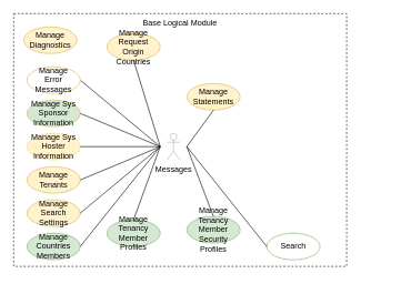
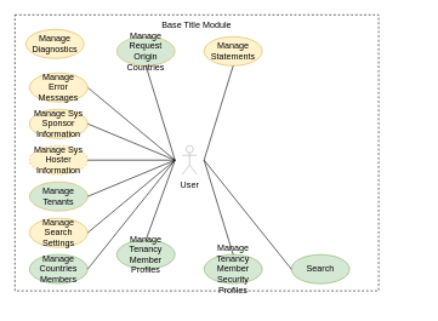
- <mxCell id="2" value="Base Logical Module" style="rounded=0;whiteSpace=wrap;html=1;fontSize=12;verticalAlign=top;dashed=1;fillColor=none;" vertex="1" parent="1"><mxGeometry x="20" y="20" width="500" height="380" as="geometry" /></mxCell>
+ <mxCell id="2" value="Base Title Module" style="rounded=0;whiteSpace=wrap;html=1;fontSize=12;verticalAlign=top;dashed=1;fillColor=none;" vertex="1" parent="1"><mxGeometry x="20" y="20" width="500" height="380" as="geometry" /></mxCell>
- <mxCell id="18" value="Manage Request Origin Countries" style="ellipse;whiteSpace=wrap;html=1;shadow=0;glass=0;comic=0;strokeColor=#d6b656;strokeWidth=1;fillColor=#fff2cc;fontSize=12;align=center;" vertex="1" parent="1"><mxGeometry x="160" y="50" width="80" height="40" as="geometry" /></mxCell>
+ <mxCell id="18" value="Manage Request Origin Countries" style="ellipse;whiteSpace=wrap;html=1;shadow=0;glass=0;comic=0;strokeColor=#d6b656;strokeWidth=1;fillColor=#d5e8d4;fontSize=12;align=center;" vertex="1" parent="1"><mxGeometry x="160" y="50" width="80" height="40" as="geometry" /></mxCell>
- <mxCell id="5" value="Manage &lt;br style=&quot;font-size: 12px;&quot;&gt;Error Messages" style="ellipse;whiteSpace=wrap;html=1;shadow=0;glass=0;comic=0;strokeColor=#d6b656;strokeWidth=1;fillColor=#ffffff;fontSize=12;align=center;" vertex="1" parent="1"><mxGeometry x="40" y="100" width="80" height="40" as="geometry" /></mxCell>
+ <mxCell id="5" value="Manage &lt;br style=&quot;font-size: 12px;&quot;&gt;Error Messages" style="ellipse;whiteSpace=wrap;html=1;shadow=0;glass=0;comic=0;strokeColor=#d6b656;strokeWidth=1;fillColor=#fff2cc;fontSize=12;align=center;" vertex="1" parent="1"><mxGeometry x="40" y="100" width="80" height="40" as="geometry" /></mxCell>
- <mxCell id="19" value="Manage Statements" style="ellipse;whiteSpace=wrap;html=1;shadow=0;glass=0;comic=0;strokeColor=#d6b656;strokeWidth=1;fillColor=#fff2cc;fontSize=12;align=center;" vertex="1" parent="1"><mxGeometry x="280" y="125" width="80" height="40" as="geometry" /></mxCell>
+ <mxCell id="19" value="Manage Statements" style="ellipse;whiteSpace=wrap;html=1;shadow=0;glass=0;comic=0;strokeColor=#d6b656;strokeWidth=1;fillColor=#fff2cc;fontSize=12;align=center;" vertex="1" parent="1"><mxGeometry x="280" y="50" width="80" height="40" as="geometry" /></mxCell>
- <mxCell id="6" value="Manage Sys Sponsor Information" style="ellipse;whiteSpace=wrap;html=1;shadow=0;glass=0;comic=0;strokeColor=#d6b656;strokeWidth=1;fillColor=#d5e8d4;fontSize=12;align=center;" vertex="1" parent="1"><mxGeometry x="40" y="150" width="80" height="40" as="geometry" /></mxCell>
+ <mxCell id="6" value="Manage Sys Sponsor Information" style="ellipse;whiteSpace=wrap;html=1;shadow=0;glass=0;comic=0;strokeColor=#d6b656;strokeWidth=1;fillColor=#fff2cc;fontSize=12;align=center;" vertex="1" parent="1"><mxGeometry x="40" y="150" width="80" height="40" as="geometry" /></mxCell>
- <mxCell id="4" value="Messages" style="shape=umlActor;verticalLabelPosition=bottom;labelBackgroundColor=#ffffff;verticalAlign=top;html=1;shadow=0;glass=0;comic=0;strokeColor=#B3B3B3;strokeWidth=1;fillColor=none;fontSize=12;fontColor=#000000;align=center;" vertex="1" parent="1"><mxGeometry x="250" y="200" width="20" height="40" as="geometry" /></mxCell>
+ <mxCell id="4" value="User" style="shape=umlActor;verticalLabelPosition=bottom;labelBackgroundColor=#ffffff;verticalAlign=top;html=1;shadow=0;glass=0;comic=0;strokeColor=#B3B3B3;strokeWidth=1;fillColor=none;fontSize=12;fontColor=#000000;align=center;" vertex="1" parent="1"><mxGeometry x="250" y="200" width="20" height="40" as="geometry" /></mxCell>
- <mxCell id="8" value="Manage Tenants" style="ellipse;whiteSpace=wrap;html=1;shadow=0;glass=0;comic=0;strokeColor=#d6b656;strokeWidth=1;fillColor=#fff2cc;fontSize=12;align=center;" vertex="1" parent="1"><mxGeometry x="40" y="250" width="80" height="40" as="geometry" /></mxCell>
+ <mxCell id="8" value="Manage Tenants" style="ellipse;whiteSpace=wrap;html=1;shadow=0;glass=0;comic=0;strokeColor=#d6b656;strokeWidth=1;fillColor=#d5e8d4;fontSize=12;align=center;" vertex="1" parent="1"><mxGeometry x="40" y="250" width="80" height="40" as="geometry" /></mxCell>
- <mxCell id="24" value="Manage Tenancy Member Security Profiles" style="ellipse;whiteSpace=wrap;html=1;shadow=0;glass=0;comic=0;strokeColor=#82b366;strokeWidth=1;fillColor=#d5e8d4;fontSize=12;align=center;" vertex="1" parent="1"><mxGeometry x="280" y="325" width="80" height="40" as="geometry" /></mxCell>
+ <mxCell id="24" value="Manage Tenancy Member Security Profiles" style="ellipse;whiteSpace=wrap;html=1;shadow=0;glass=0;comic=0;strokeColor=#82b366;strokeWidth=1;fillColor=#d5e8d4;fontSize=12;align=center;" vertex="1" parent="1"><mxGeometry x="280" y="350" width="80" height="40" as="geometry" /></mxCell>
- <mxCell id="11" value="Search" style="ellipse;whiteSpace=wrap;html=1;shadow=0;glass=0;comic=0;strokeColor=#82b366;strokeWidth=1;fillColor=#ffffff;fontSize=12;align=center;" vertex="1" parent="1"><mxGeometry x="400" y="350.1" width="80" height="40" as="geometry" /></mxCell>
+ <mxCell id="11" value="Search" style="ellipse;whiteSpace=wrap;html=1;shadow=0;glass=0;comic=0;strokeColor=#82b366;strokeWidth=1;fillColor=#d5e8d4;fontSize=12;align=center;" vertex="1" parent="1"><mxGeometry x="400" y="350.1" width="80" height="40" as="geometry" /></mxCell>
